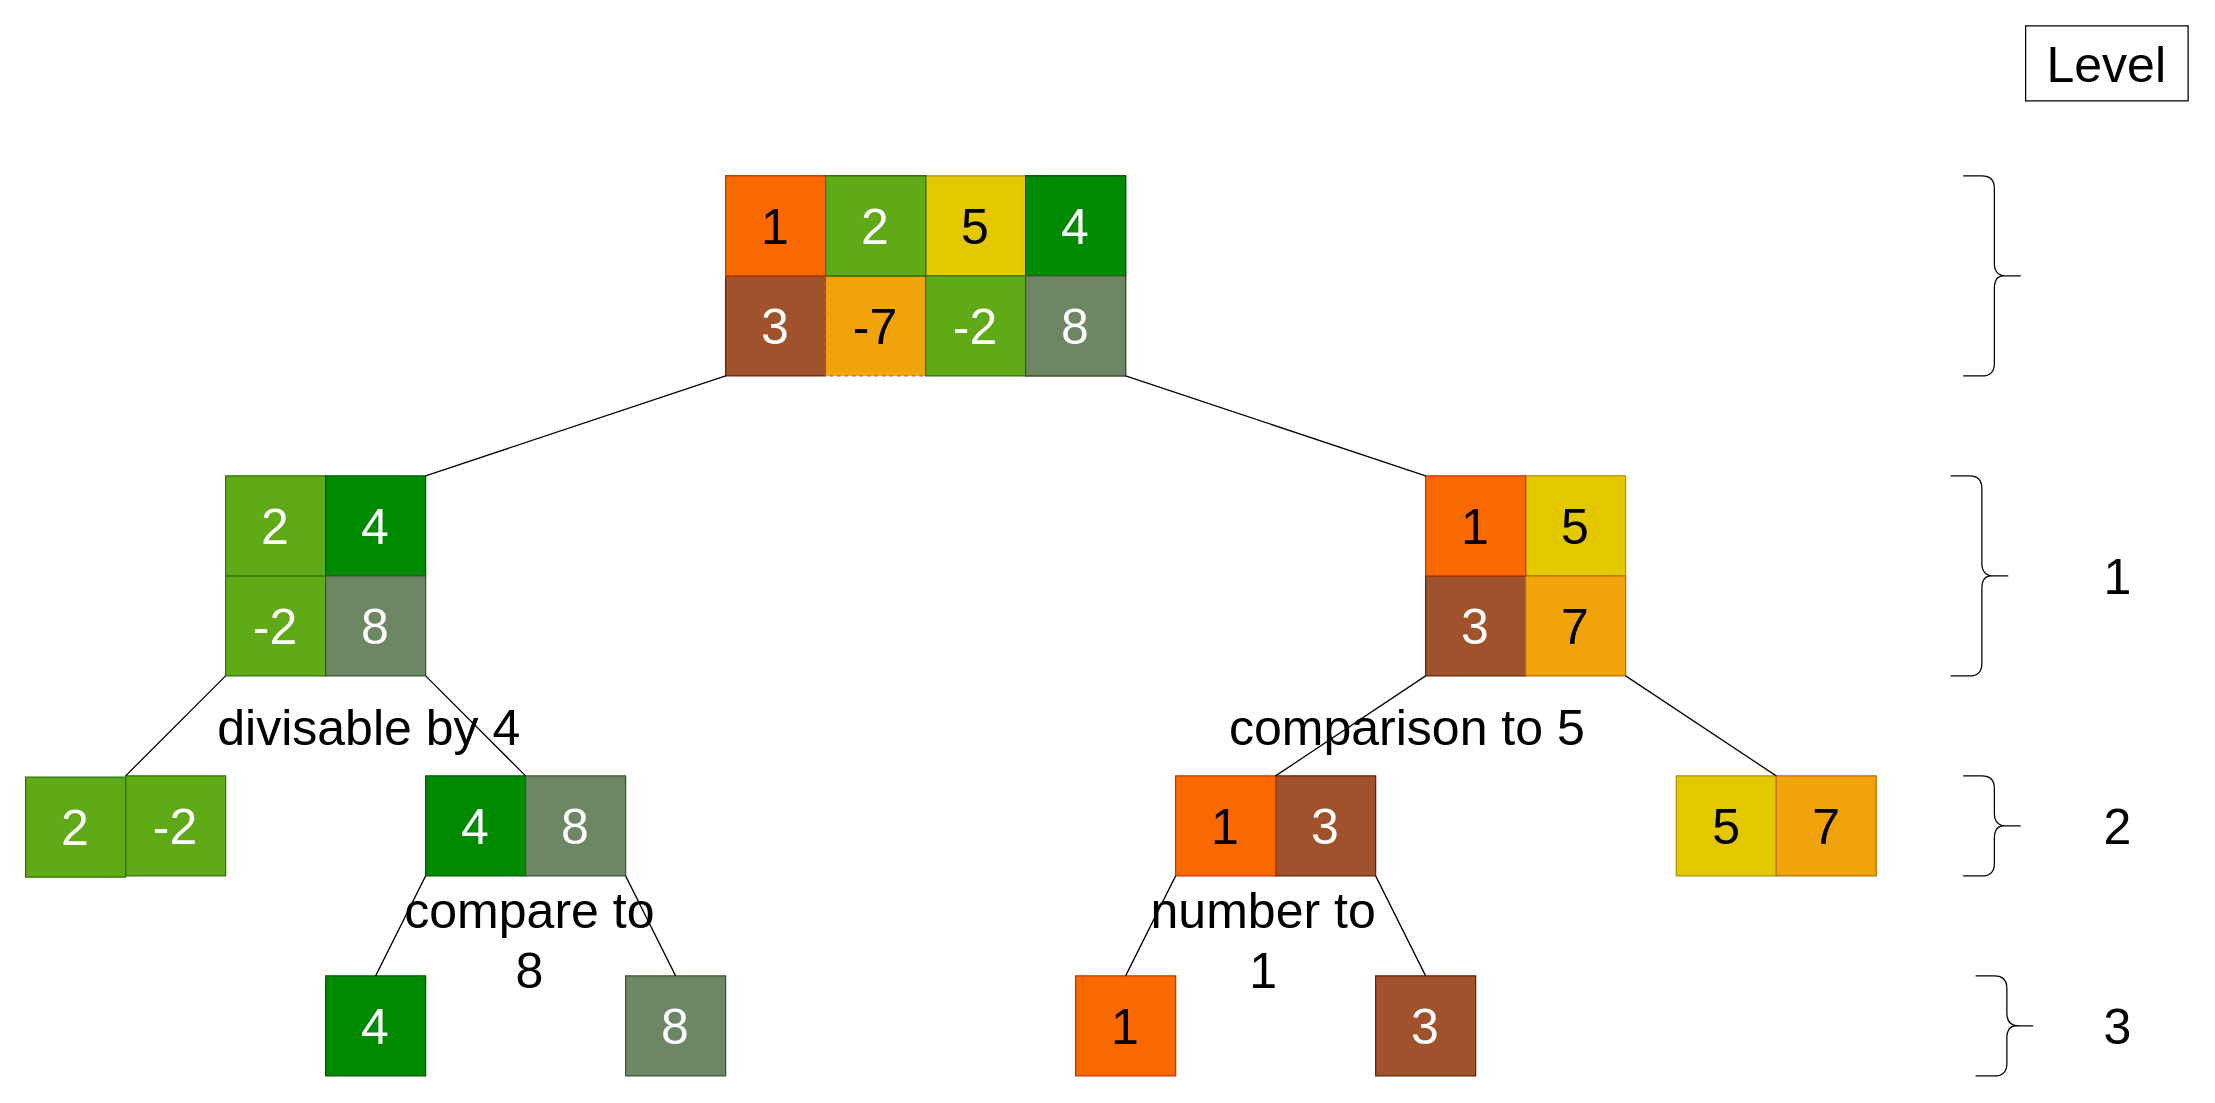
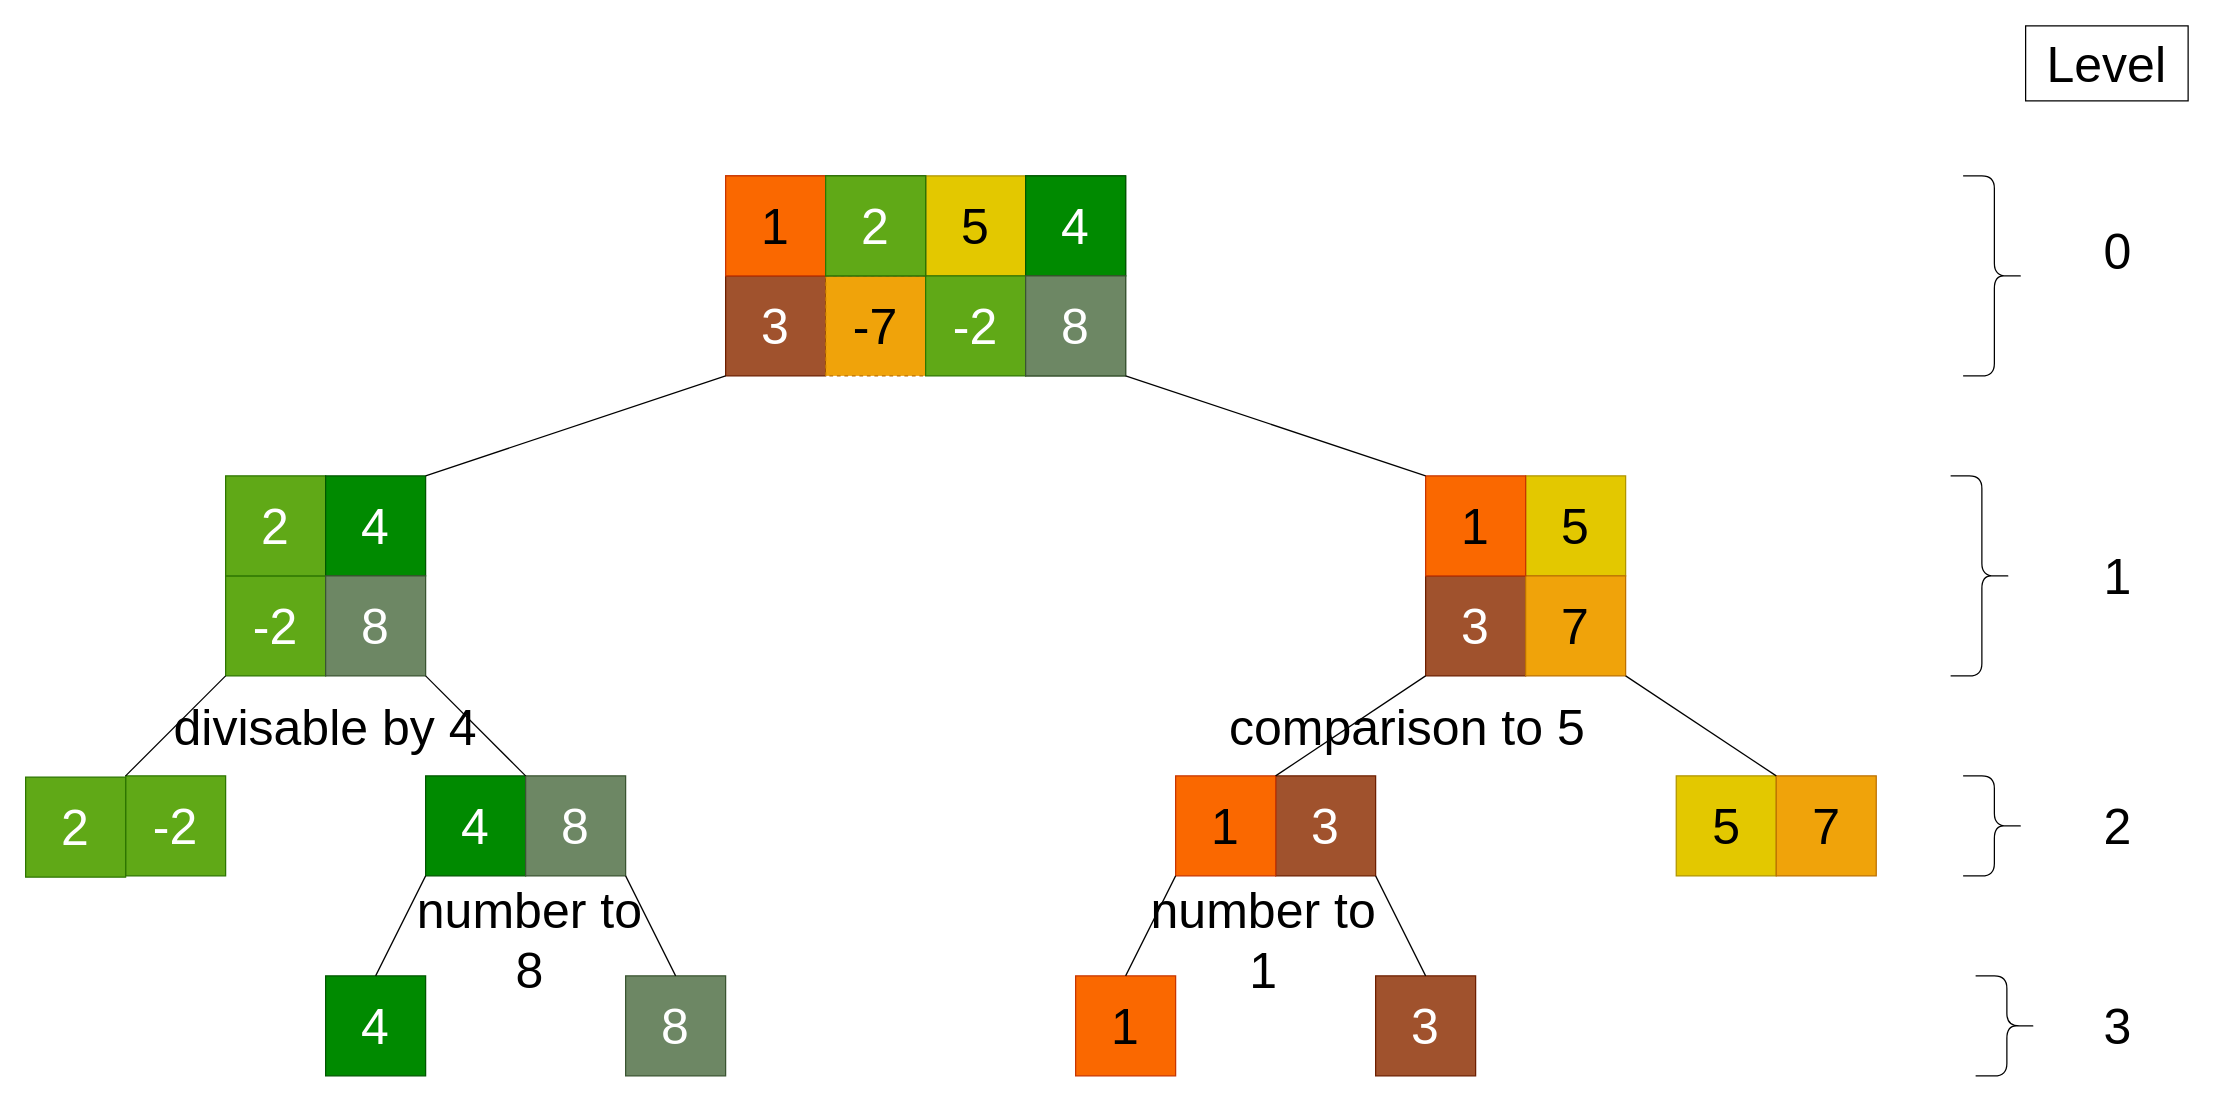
+ <mxCell id="45" value="&lt;font style=&quot;font-size: 40px;&quot;&gt;0&lt;br style=&quot;font-size: 40px;&quot;&gt;&lt;/font&gt;" style="text;html=1;strokeColor=none;fillColor=none;align=center;verticalAlign=middle;whiteSpace=wrap;rounded=0;fontSize=40;" vertex="1" parent="1"><mxGeometry x="1674" y="190" width="40" height="20" as="geometry" /></mxCell>
- <mxCell id="53" value="divisable by 4" style="text;html=1;strokeColor=none;fillColor=none;align=center;verticalAlign=middle;whiteSpace=wrap;rounded=0;fontSize=40;" vertex="1" parent="1"><mxGeometry x="155" y="571" width="280" height="20" as="geometry" /></mxCell>
+ <mxCell id="53" value="divisable by 4" style="text;html=1;strokeColor=none;fillColor=none;align=center;verticalAlign=middle;whiteSpace=wrap;rounded=0;fontSize=40;" vertex="1" parent="1"><mxGeometry x="120" y="571" width="280" height="20" as="geometry" /></mxCell>
- <mxCell id="55" value="compare to&lt;br&gt;8" style="text;html=1;align=center;verticalAlign=middle;resizable=0;points=[];autosize=1;strokeColor=none;fontSize=40;" vertex="1" parent="1"><mxGeometry x="313" y="701" width="220" height="100" as="geometry" /></mxCell>
+ <mxCell id="55" value="number to&lt;br&gt;8" style="text;html=1;align=center;verticalAlign=middle;resizable=0;points=[];autosize=1;strokeColor=none;fontSize=40;" vertex="1" parent="1"><mxGeometry x="313" y="701" width="220" height="100" as="geometry" /></mxCell>
